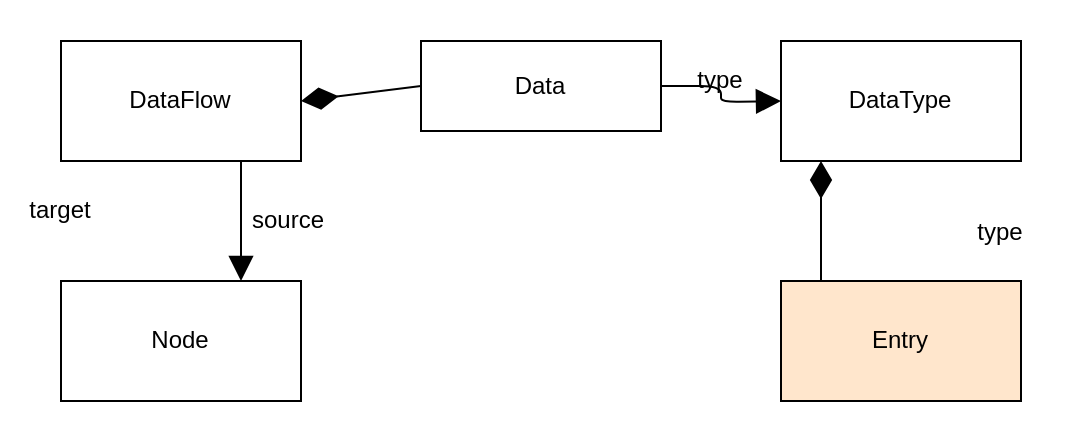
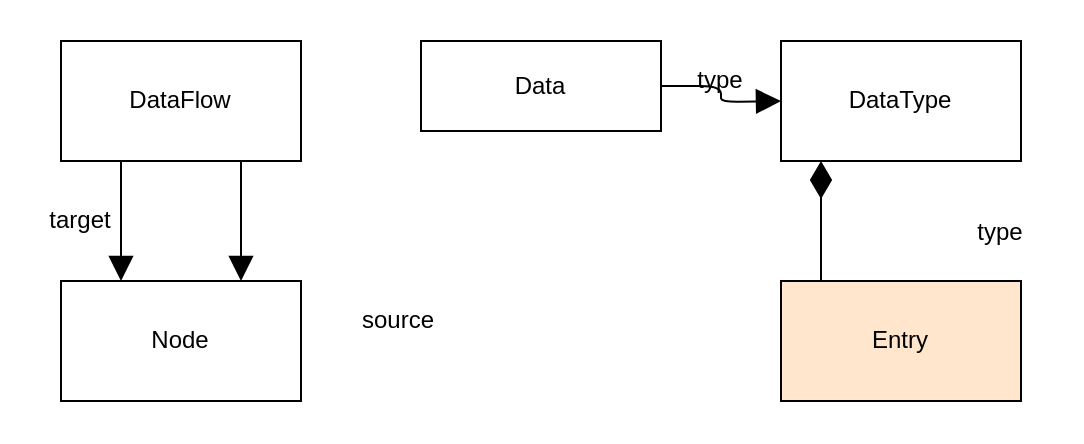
- <mxCell id="5" value="" style="endArrow=diamondThin;endFill=1;endSize=16;html=1;entryX=1;entryY=0.5;entryDx=0;entryDy=0;exitX=0;exitY=0.5;exitDx=0;exitDy=0;" parent="1" source="3" target="2" edge="1"><mxGeometry width="160" relative="1" as="geometry"><mxPoint x="120" y="240" as="sourcePoint" /><mxPoint x="280" y="240" as="targetPoint" /></mxGeometry></mxCell>
+ <mxCell id="10" value="" style="endArrow=block;endFill=1;html=1;edgeStyle=orthogonalEdgeStyle;align=left;verticalAlign=top;exitX=0.25;exitY=1;exitDx=0;exitDy=0;endSize=10;entryX=0.25;entryY=0;entryDx=0;entryDy=0;" edge="1" parent="1" source="2" target="9"><mxGeometry x="-1" relative="1" as="geometry"><mxPoint x="50" y="120" as="sourcePoint" /><mxPoint x="110" y="120" as="targetPoint" /></mxGeometry></mxCell>
- <mxCell id="13" value="target" style="text;html=1;strokeColor=none;fillColor=none;align=center;verticalAlign=middle;whiteSpace=wrap;rounded=0;" vertex="1" parent="1"><mxGeometry x="10" y="95" width="40" height="20" as="geometry" /></mxCell>
+ <mxCell id="13" value="target" style="text;html=1;strokeColor=none;fillColor=none;align=center;verticalAlign=middle;whiteSpace=wrap;rounded=0;" vertex="1" parent="1"><mxGeometry x="20" y="100" width="40" height="20" as="geometry" /></mxCell>
- <mxCell id="12" value="source" style="text;html=1;strokeColor=none;fillColor=none;align=center;verticalAlign=middle;whiteSpace=wrap;rounded=0;" vertex="1" parent="1"><mxGeometry x="124" y="100" width="40" height="20" as="geometry" /></mxCell>
+ <mxCell id="12" value="source" style="text;html=1;strokeColor=none;fillColor=none;align=center;verticalAlign=middle;whiteSpace=wrap;rounded=0;" vertex="1" parent="1"><mxGeometry x="179" y="150" width="40" height="20" as="geometry" /></mxCell>
